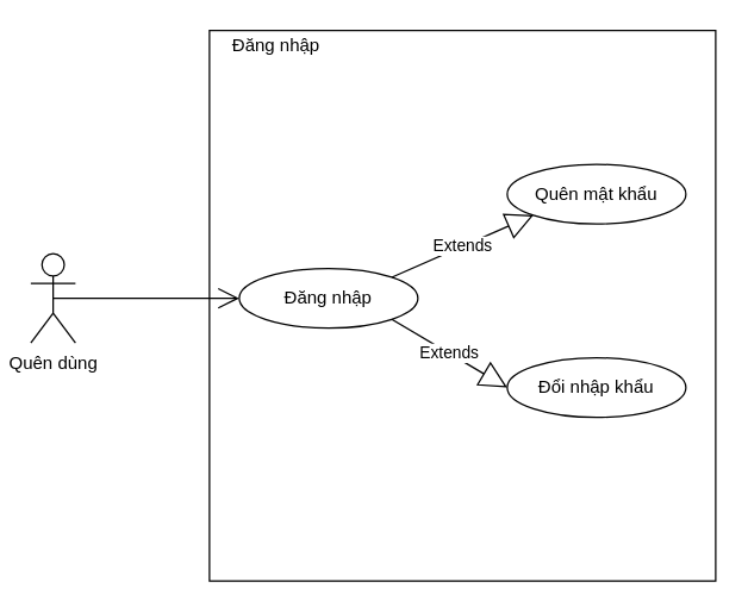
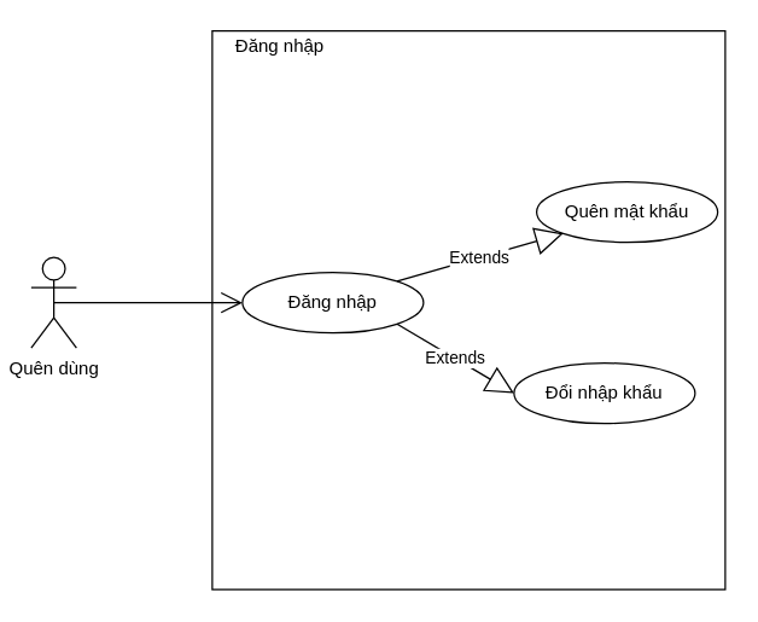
- <mxCell id="7" value="Quên mật khẩu" style="ellipse;whiteSpace=wrap;html=1;" vertex="1" parent="1"><mxGeometry x="340" y="110" width="120" height="40" as="geometry" /></mxCell>
+ <mxCell id="7" value="Quên mật khẩu" style="ellipse;whiteSpace=wrap;html=1;" vertex="1" parent="1"><mxGeometry x="355" y="120" width="120" height="40" as="geometry" /></mxCell>
